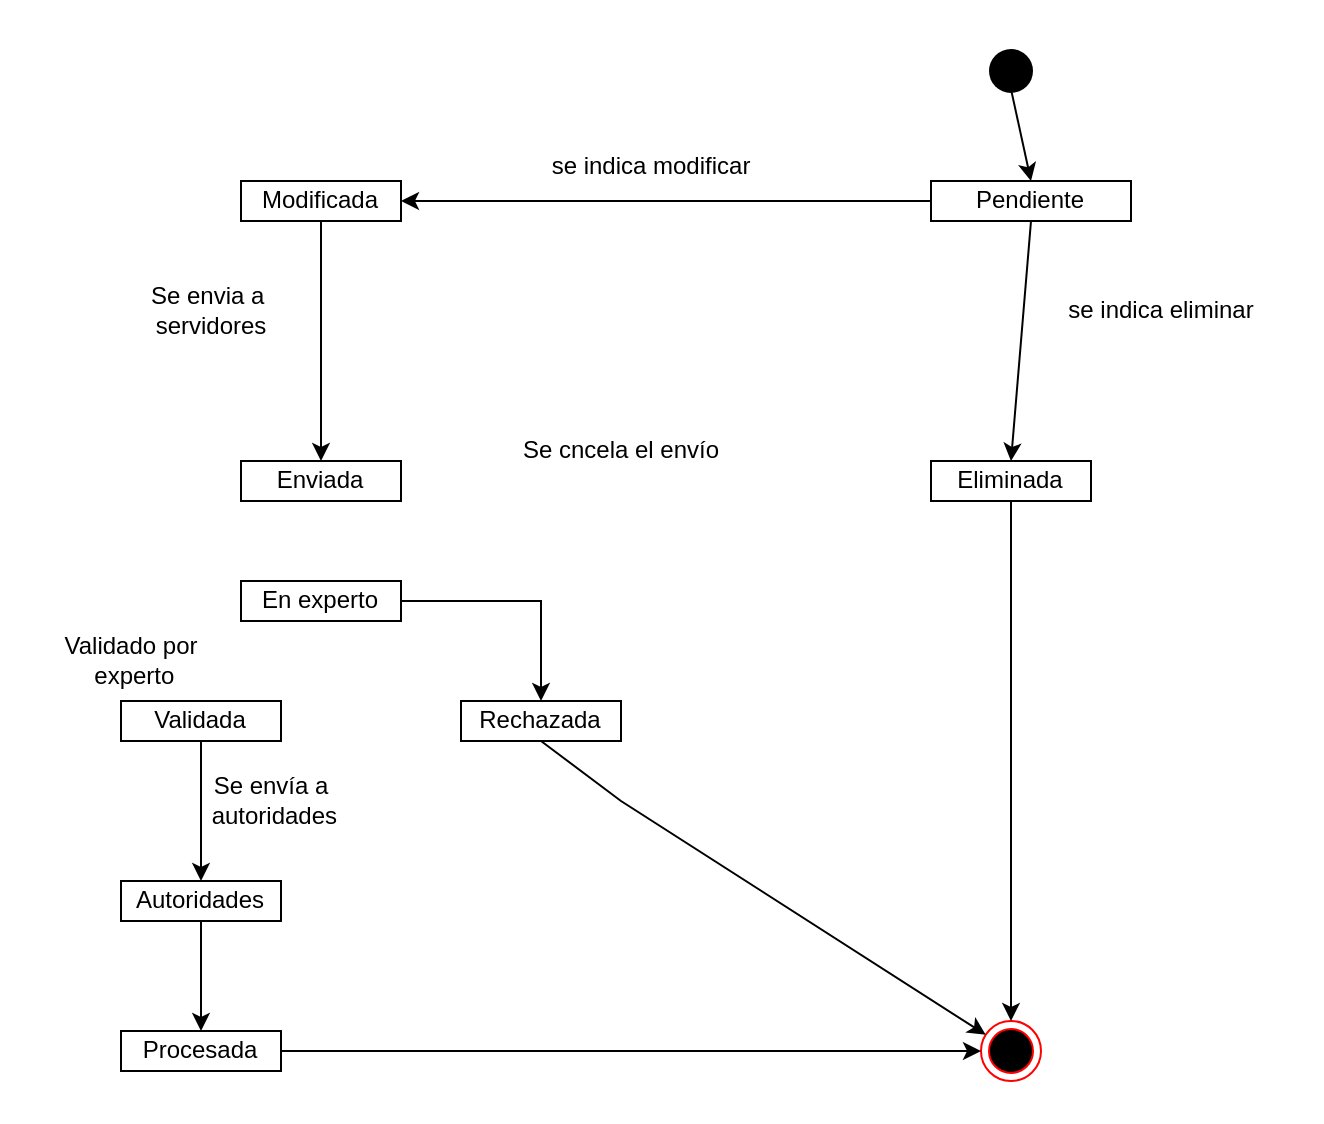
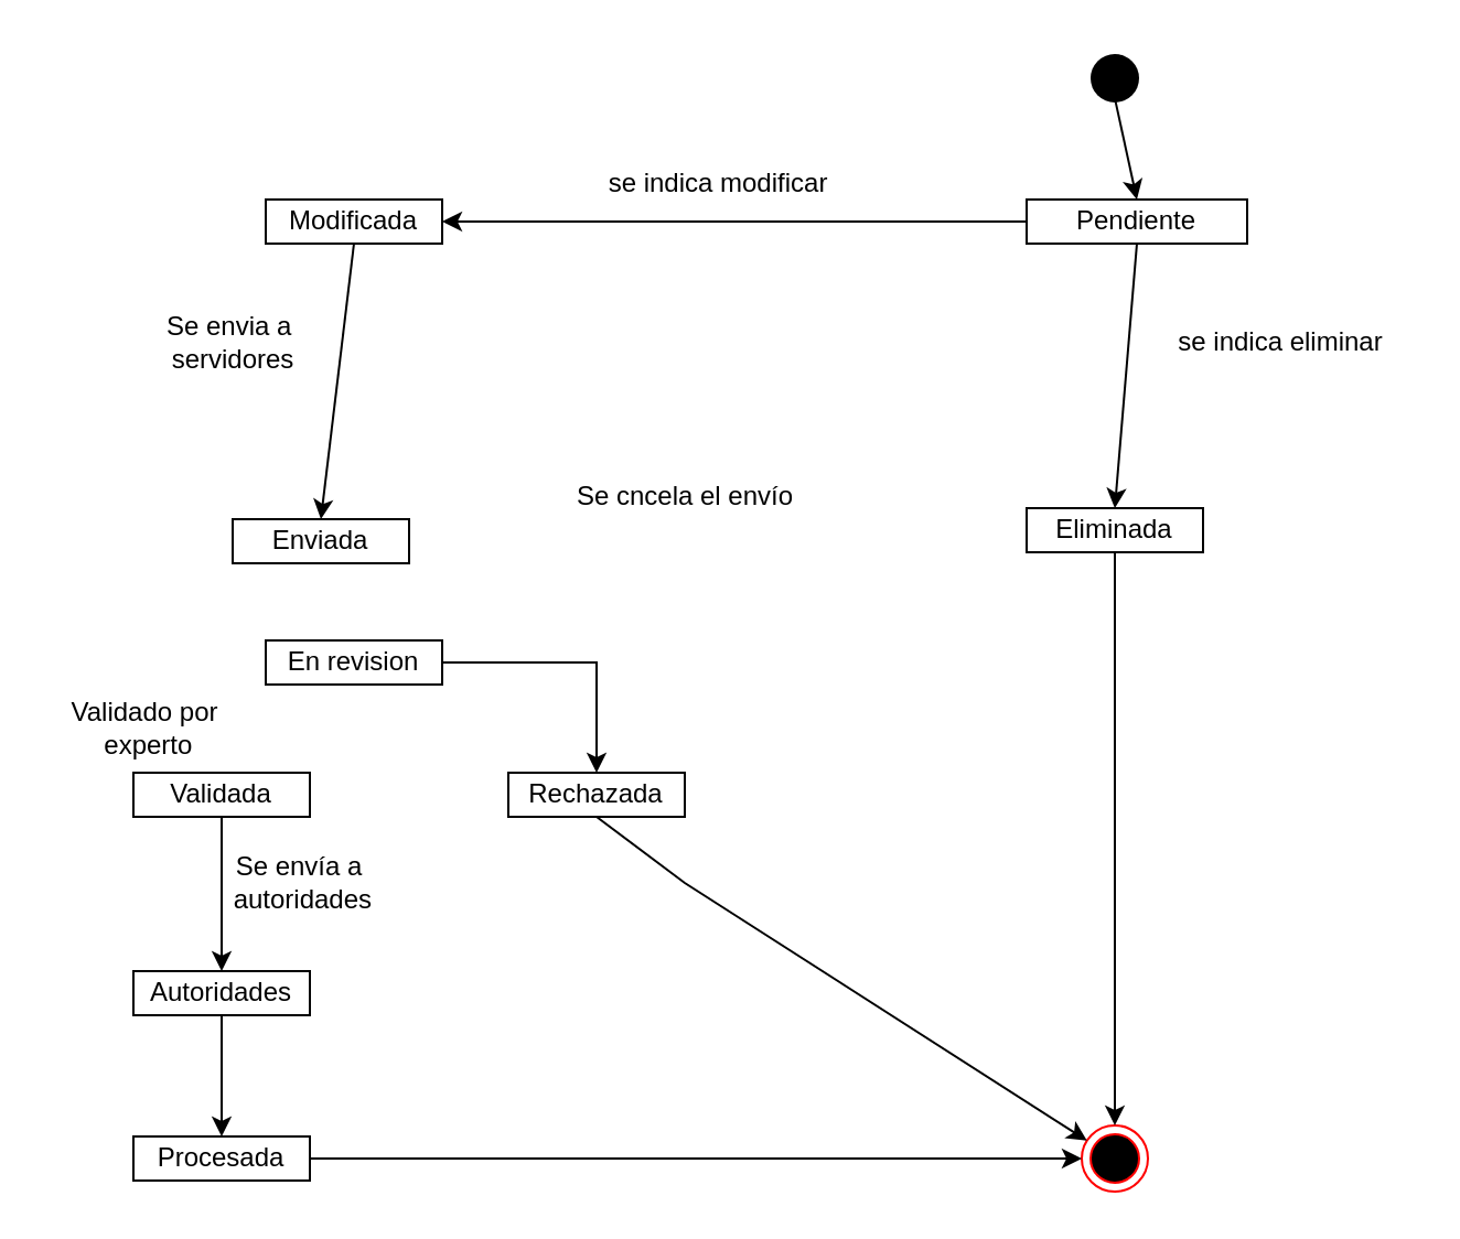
- <mxCell id="13" value="Enviada" style="rounded=0;whiteSpace=wrap;html=1;" vertex="1" parent="1"><mxGeometry x="120" y="230" width="80" height="20" as="geometry" /></mxCell>
+ <mxCell id="13" value="Enviada" style="rounded=0;whiteSpace=wrap;html=1;" vertex="1" parent="1"><mxGeometry x="105" y="235" width="80" height="20" as="geometry" /></mxCell>
- <mxCell id="14" value="En experto" style="rounded=0;whiteSpace=wrap;html=1;" vertex="1" parent="1"><mxGeometry x="120" y="290" width="80" height="20" as="geometry" /></mxCell>
+ <mxCell id="14" value="En revision" style="rounded=0;whiteSpace=wrap;html=1;" vertex="1" parent="1"><mxGeometry x="120" y="290" width="80" height="20" as="geometry" /></mxCell>
